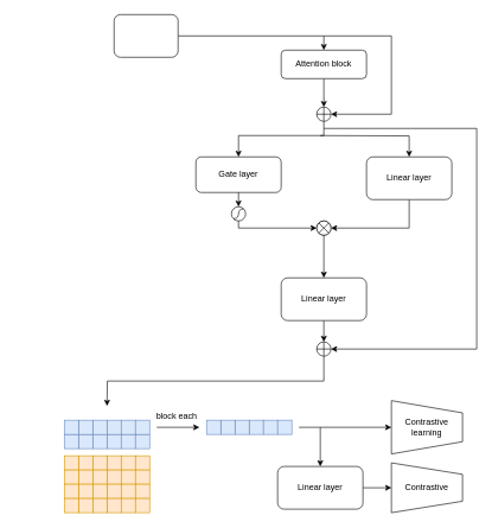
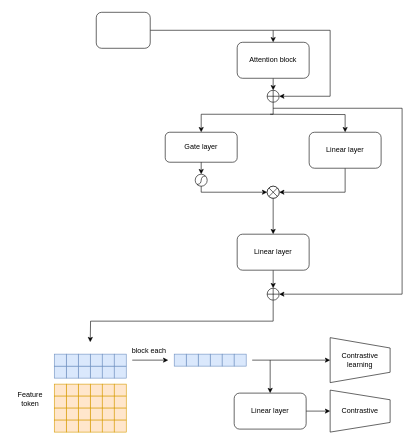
- <mxCell id="3" value="Attention block" style="rounded=1;whiteSpace=wrap;html=1;" vertex="1" parent="1"><mxGeometry x="395" y="70" width="120" height="40" as="geometry" /></mxCell>
+ <mxCell id="3" value="Attention block" style="rounded=1;whiteSpace=wrap;html=1;" vertex="1" parent="1"><mxGeometry x="395" y="70" width="120" height="60" as="geometry" /></mxCell>
+ <mxCell id="74" value="Feature token" style="text;html=1;align=center;verticalAlign=middle;whiteSpace=wrap;rounded=0;" vertex="1" parent="1"><mxGeometry x="20" y="650" width="60" height="30" as="geometry" /></mxCell>
